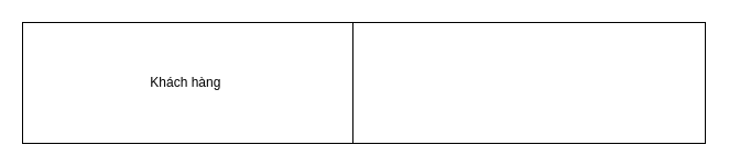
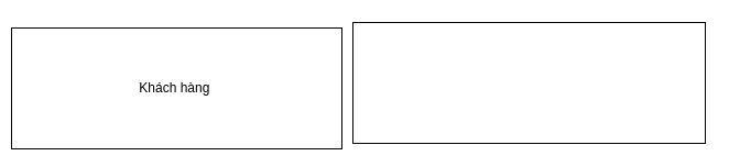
- <mxCell id="2" value="Khách hàng&amp;nbsp;" style="rounded=0;whiteSpace=wrap;html=1;" vertex="1" parent="1"><mxGeometry x="20" y="20" width="300" height="110" as="geometry" /></mxCell>
+ <mxCell id="2" value="Khách hàng&amp;nbsp;" style="rounded=0;whiteSpace=wrap;html=1;" vertex="1" parent="1"><mxGeometry x="10" y="25" width="300" height="110" as="geometry" /></mxCell>
